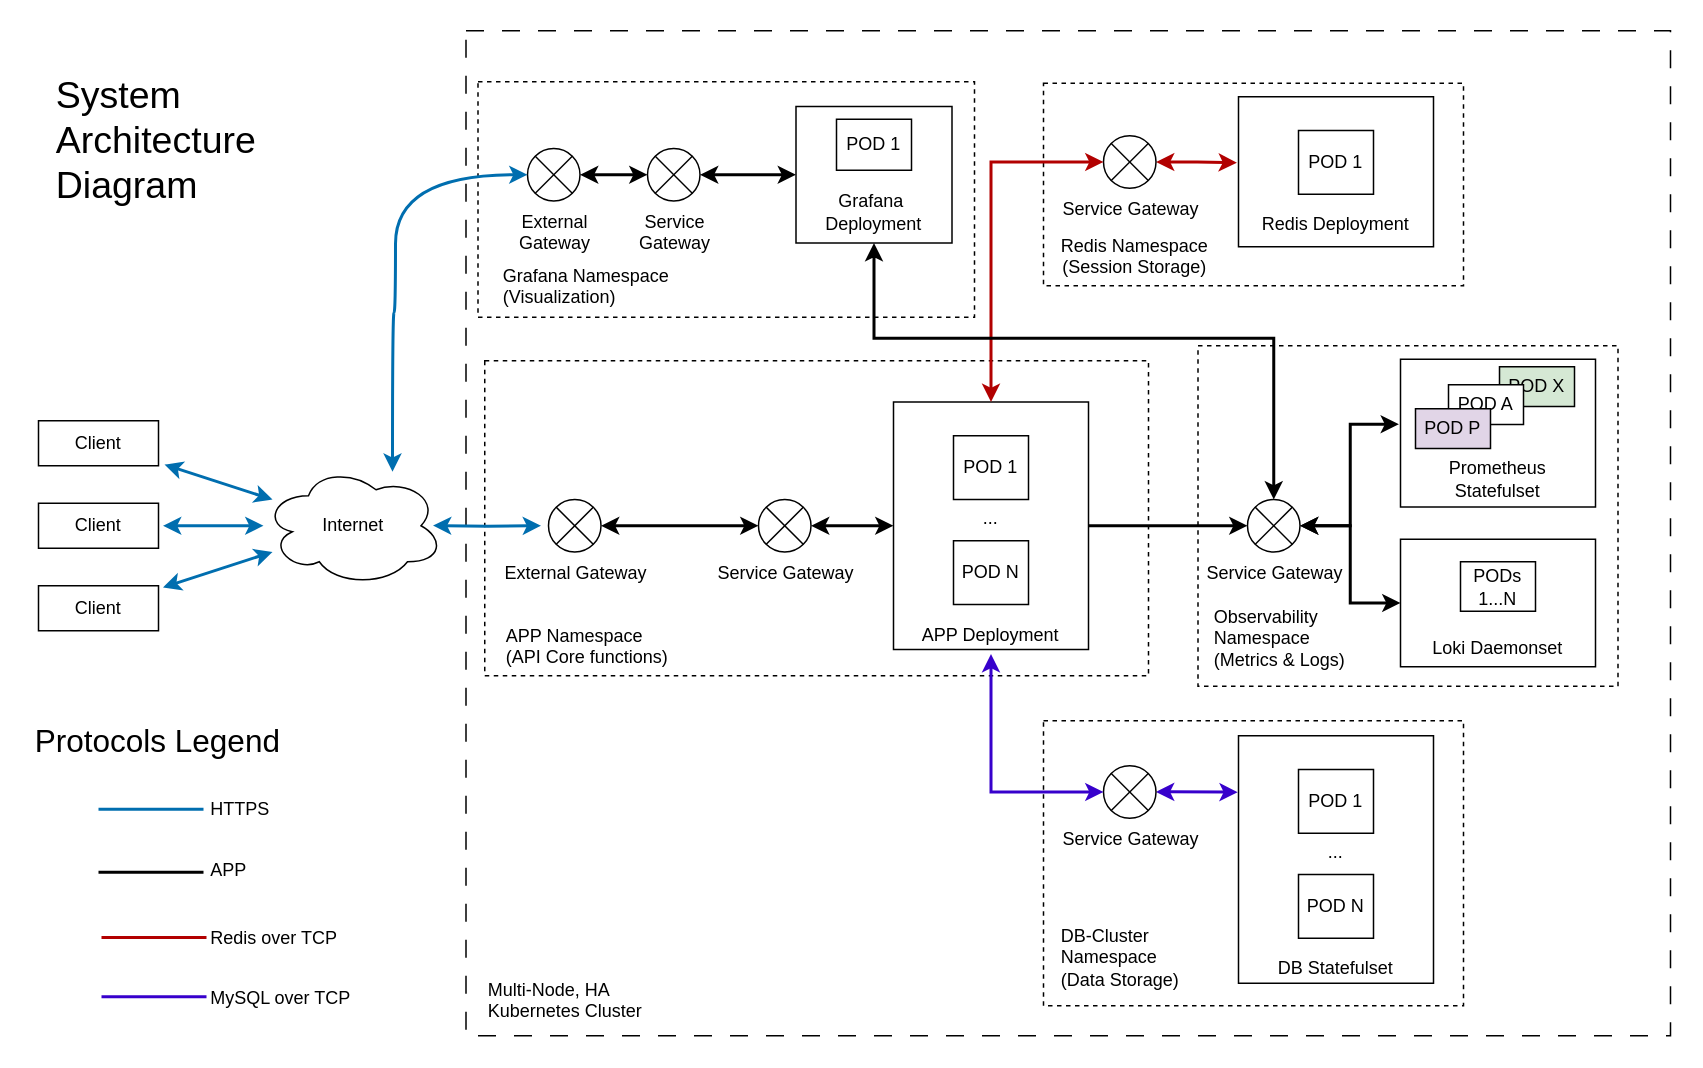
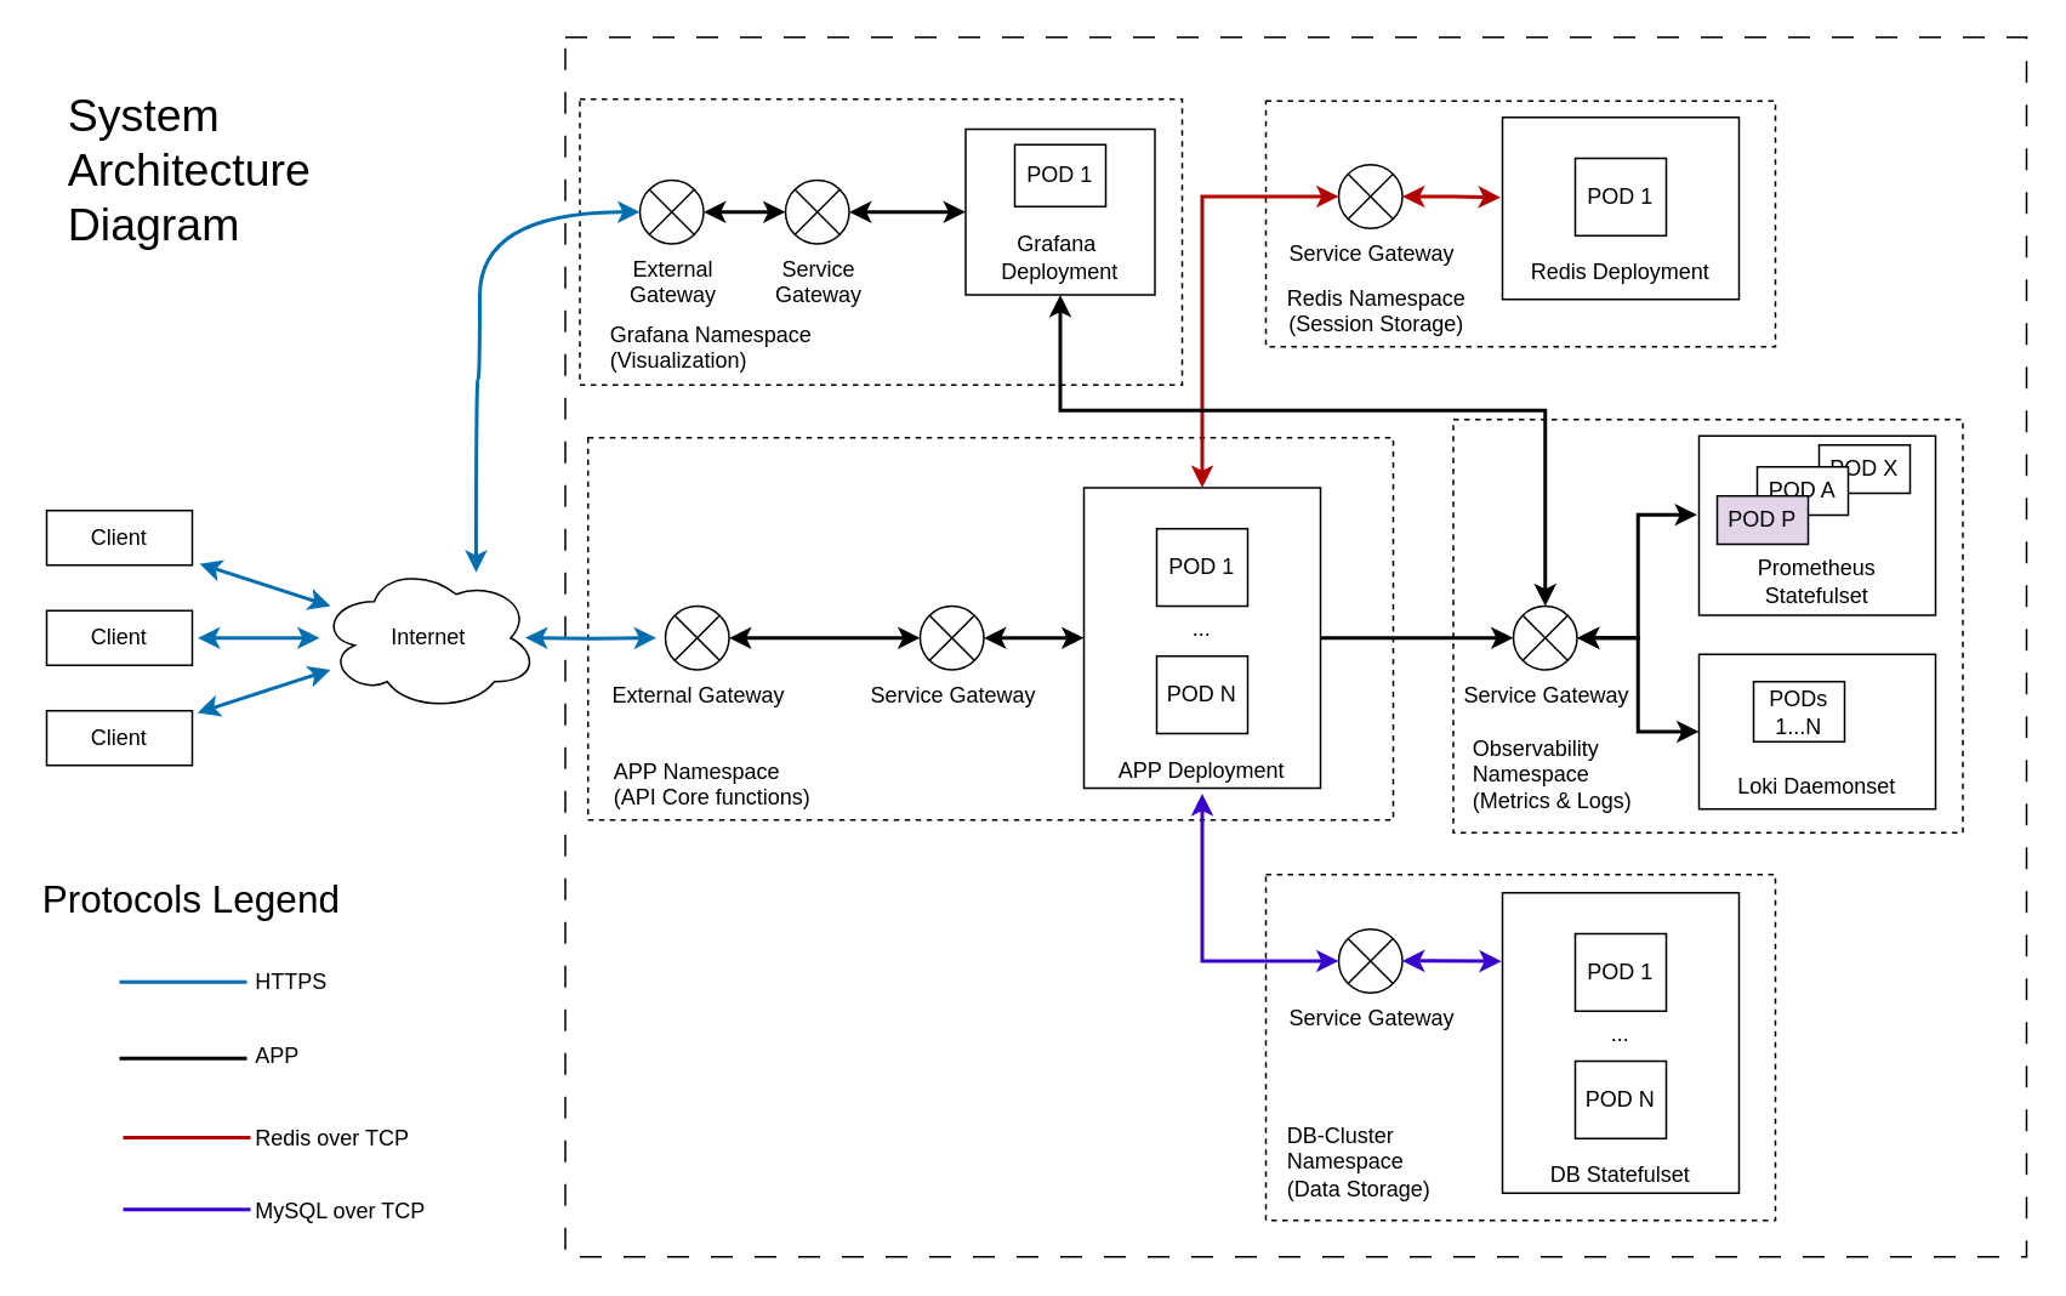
- <mxCell id="64" value="&lt;span style=&quot;caret-color: rgba(0, 0, 0, 0);&quot;&gt;POD X&lt;/span&gt;" style="rounded=0;whiteSpace=wrap;html=1;fillColor=#d5e8d4;" vertex="1" parent="1"><mxGeometry x="999" y="244" width="50" height="26.5" as="geometry" /></mxCell>
+ <mxCell id="64" value="&lt;span style=&quot;caret-color: rgba(0, 0, 0, 0);&quot;&gt;POD X&lt;/span&gt;" style="rounded=0;whiteSpace=wrap;html=1;" vertex="1" parent="1"><mxGeometry x="999" y="244" width="50" height="26.5" as="geometry" /></mxCell>
- <mxCell id="62" value="&lt;span style=&quot;caret-color: rgba(0, 0, 0, 0);&quot;&gt;PODs 1...N&lt;/span&gt;" style="rounded=0;whiteSpace=wrap;html=1;" vertex="1" parent="1"><mxGeometry x="973" y="374" width="50" height="33" as="geometry" /></mxCell>
+ <mxCell id="62" value="&lt;span style=&quot;caret-color: rgba(0, 0, 0, 0);&quot;&gt;PODs 1...N&lt;/span&gt;" style="rounded=0;whiteSpace=wrap;html=1;" vertex="1" parent="1"><mxGeometry x="963" y="374" width="50" height="33" as="geometry" /></mxCell>
- <mxCell id="80" value="&lt;div&gt;&lt;span style=&quot;color: rgb(0, 0, 0); font-family: Helvetica; font-size: 12px; font-style: normal; font-variant-ligatures: normal; font-variant-caps: normal; font-weight: 400; letter-spacing: normal; orphans: 2; text-align: center; text-indent: 0px; text-transform: none; widows: 2; word-spacing: 0px; -webkit-text-stroke-width: 0px; caret-color: rgba(0, 0, 0, 0); white-space: normal; text-decoration-thickness: initial; text-decoration-style: initial; text-decoration-color: initial; float: none; display: inline !important;&quot;&gt;Multi-Node, HA Kubernetes Cluster&lt;/span&gt;&lt;/div&gt;" style="text;whiteSpace=wrap;html=1;" vertex="1" parent="1"><mxGeometry x="322.5" y="646" width="120" height="30" as="geometry" /></mxCell>
